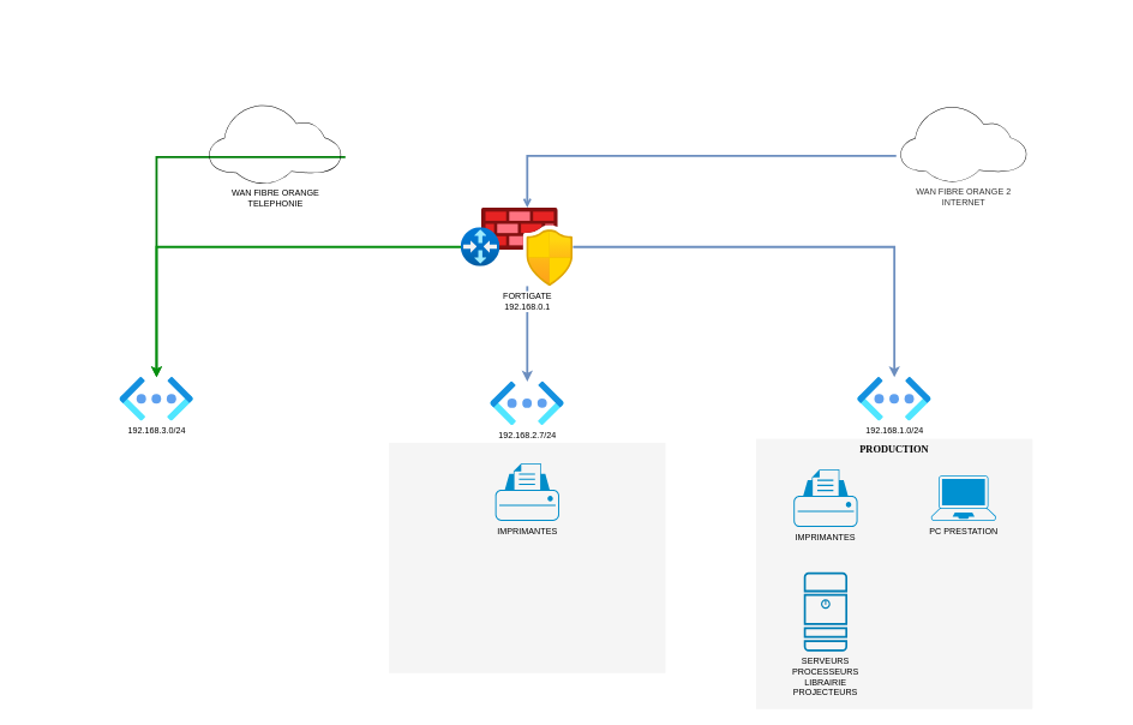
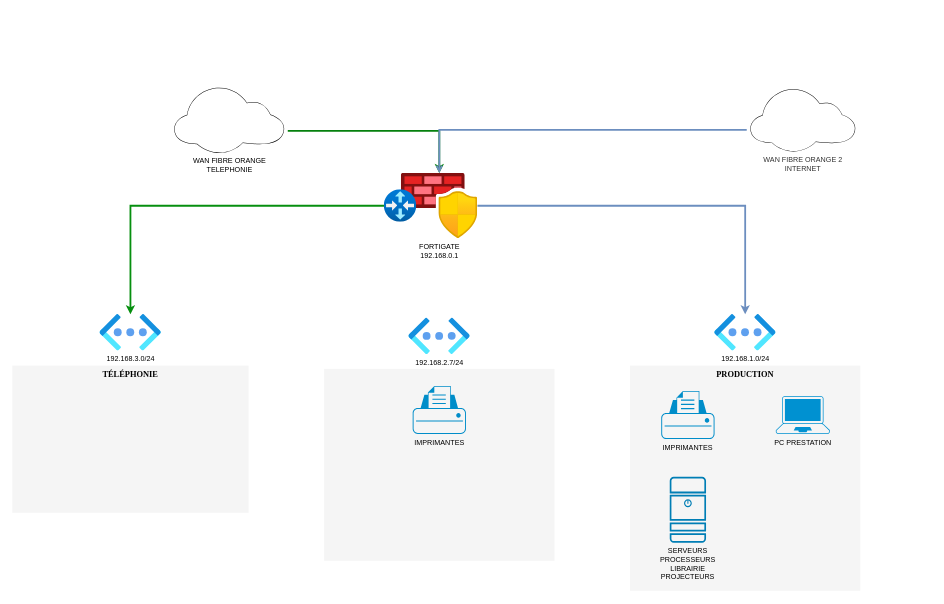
- <mxCell id="6" style="edgeStyle=orthogonalEdgeStyle;rounded=0;orthogonalLoop=1;jettySize=auto;html=1;exitX=1;exitY=0.65;exitDx=0;exitDy=0;exitPerimeter=0;fillColor=#dae8fc;strokeColor=#05800D;strokeWidth=3;" edge="1" parent="1" source="7" target="20"><mxGeometry relative="1" as="geometry" /></mxCell>
+ <mxCell id="6" style="edgeStyle=orthogonalEdgeStyle;rounded=0;orthogonalLoop=1;jettySize=auto;html=1;exitX=1;exitY=0.65;exitDx=0;exitDy=0;exitPerimeter=0;fillColor=#dae8fc;strokeColor=#05800D;strokeWidth=3;" edge="1" parent="1" source="7" target="12"><mxGeometry relative="1" as="geometry" /></mxCell>
- <mxCell id="11" style="edgeStyle=orthogonalEdgeStyle;rounded=0;orthogonalLoop=1;jettySize=auto;html=1;fillColor=#dae8fc;strokeColor=#6c8ebf;strokeWidth=3;" edge="1" parent="1" source="12" target="13"><mxGeometry relative="1" as="geometry" /></mxCell>
+ <mxCell id="19" value="TÉLÉPHONIE" style="whiteSpace=wrap;html=1;rounded=0;shadow=0;comic=0;strokeWidth=1;fontFamily=Verdana;fontSize=14;fillColor=#f5f5f5;strokeColor=none;fontStyle=1;verticalAlign=top;" vertex="1" parent="1"><mxGeometry x="20" y="484.5" width="394" height="245.5" as="geometry" /></mxCell>
